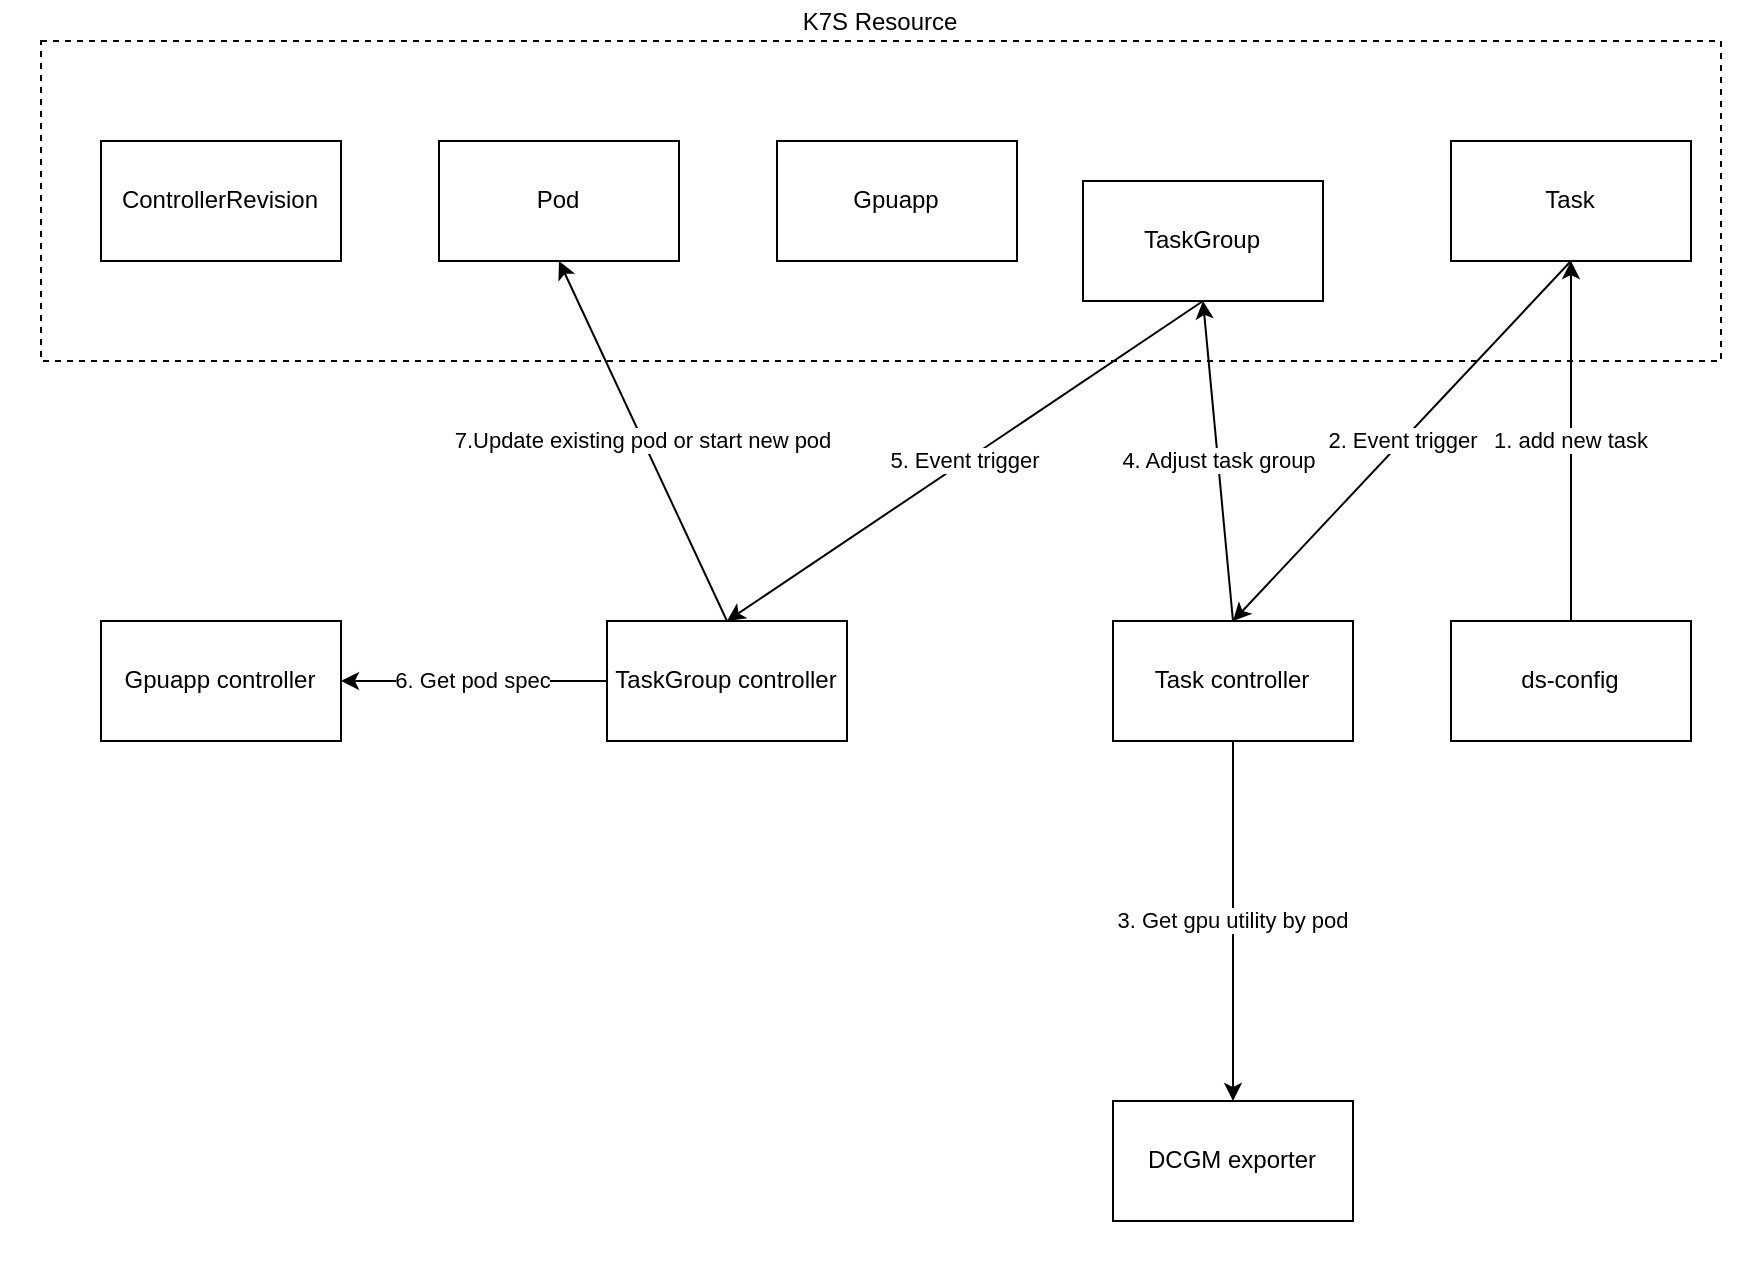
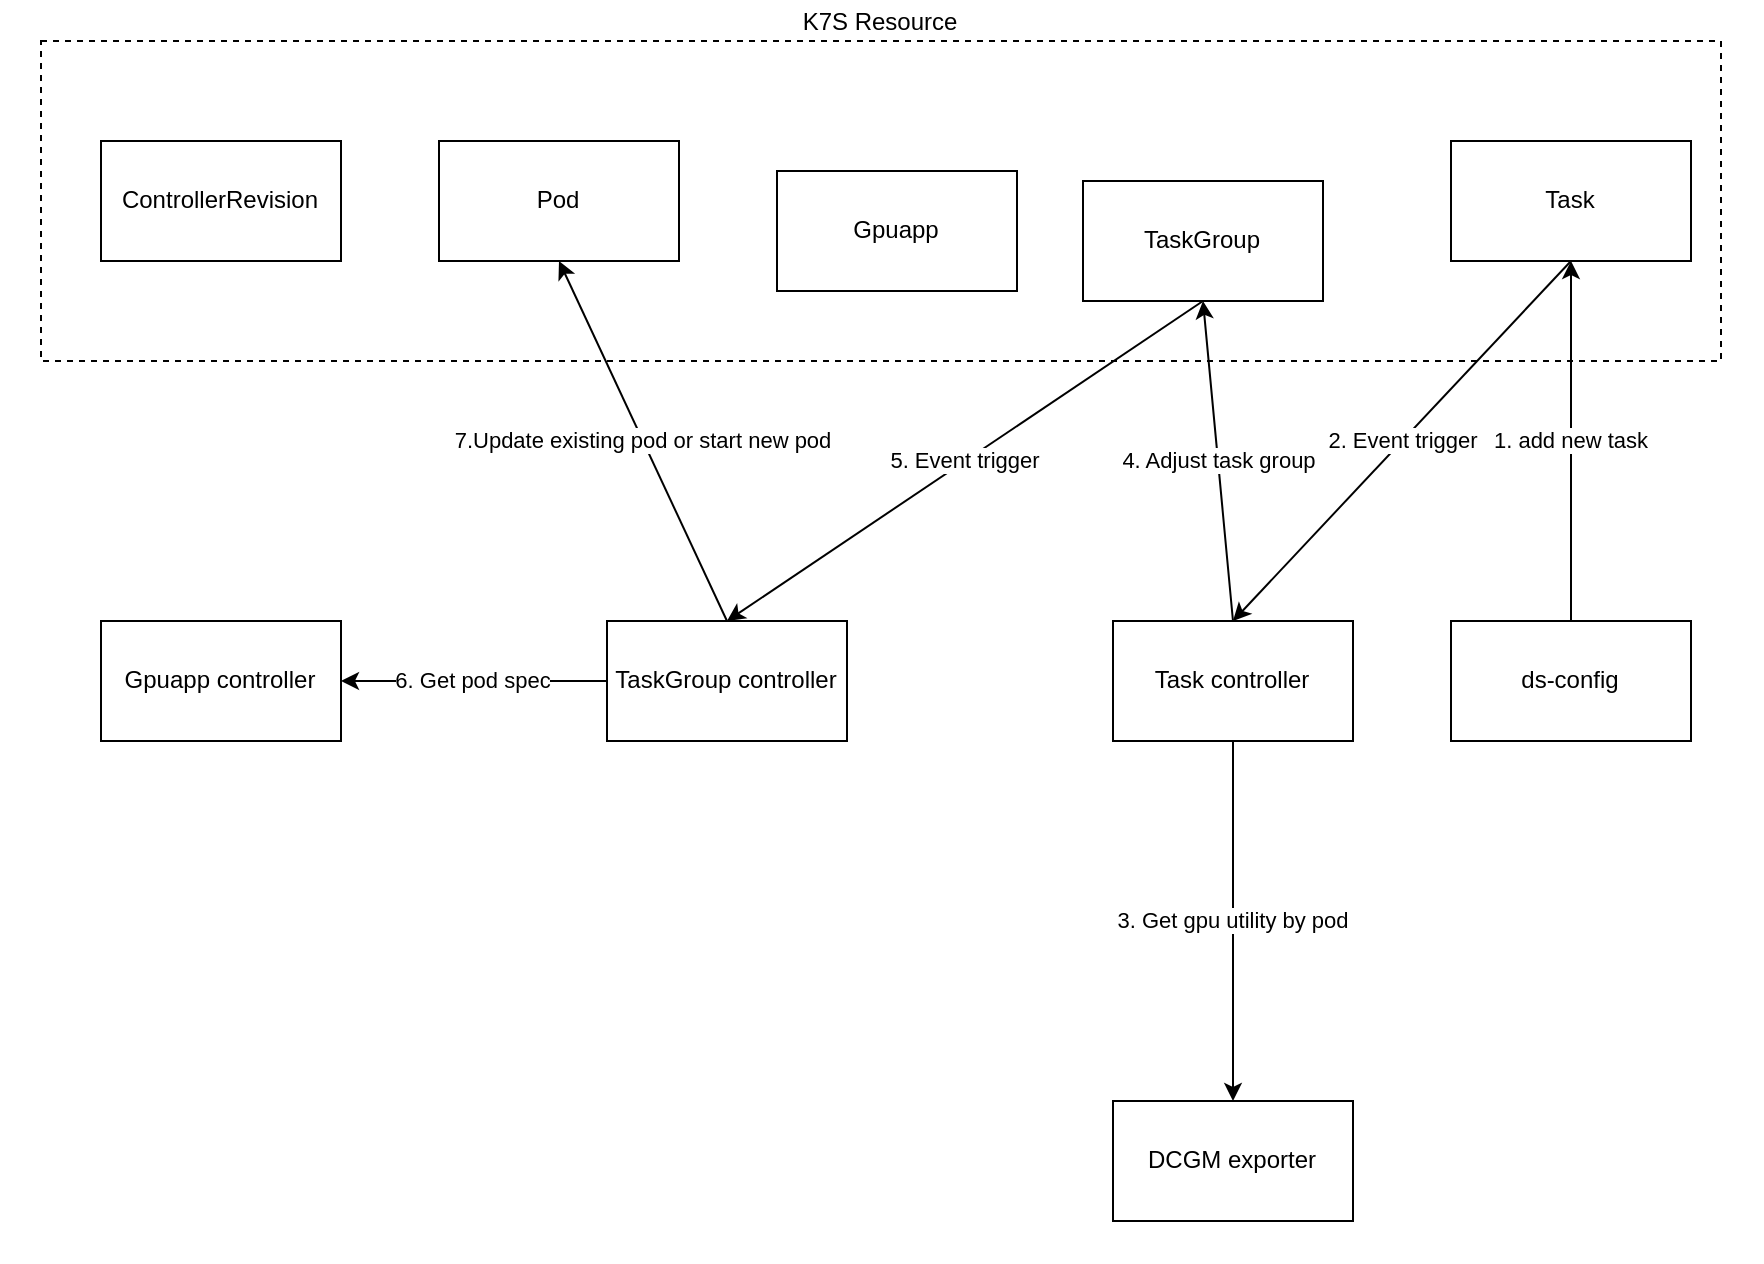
- <mxCell id="15" value="Gpuapp" style="rounded=0;whiteSpace=wrap;html=1;flipV=0;" vertex="1" parent="1"><mxGeometry x="388" y="70" width="120" height="60" as="geometry" /></mxCell>
+ <mxCell id="15" value="Gpuapp" style="rounded=0;whiteSpace=wrap;html=1;flipV=0;" vertex="1" parent="1"><mxGeometry x="388" y="85" width="120" height="60" as="geometry" /></mxCell>
